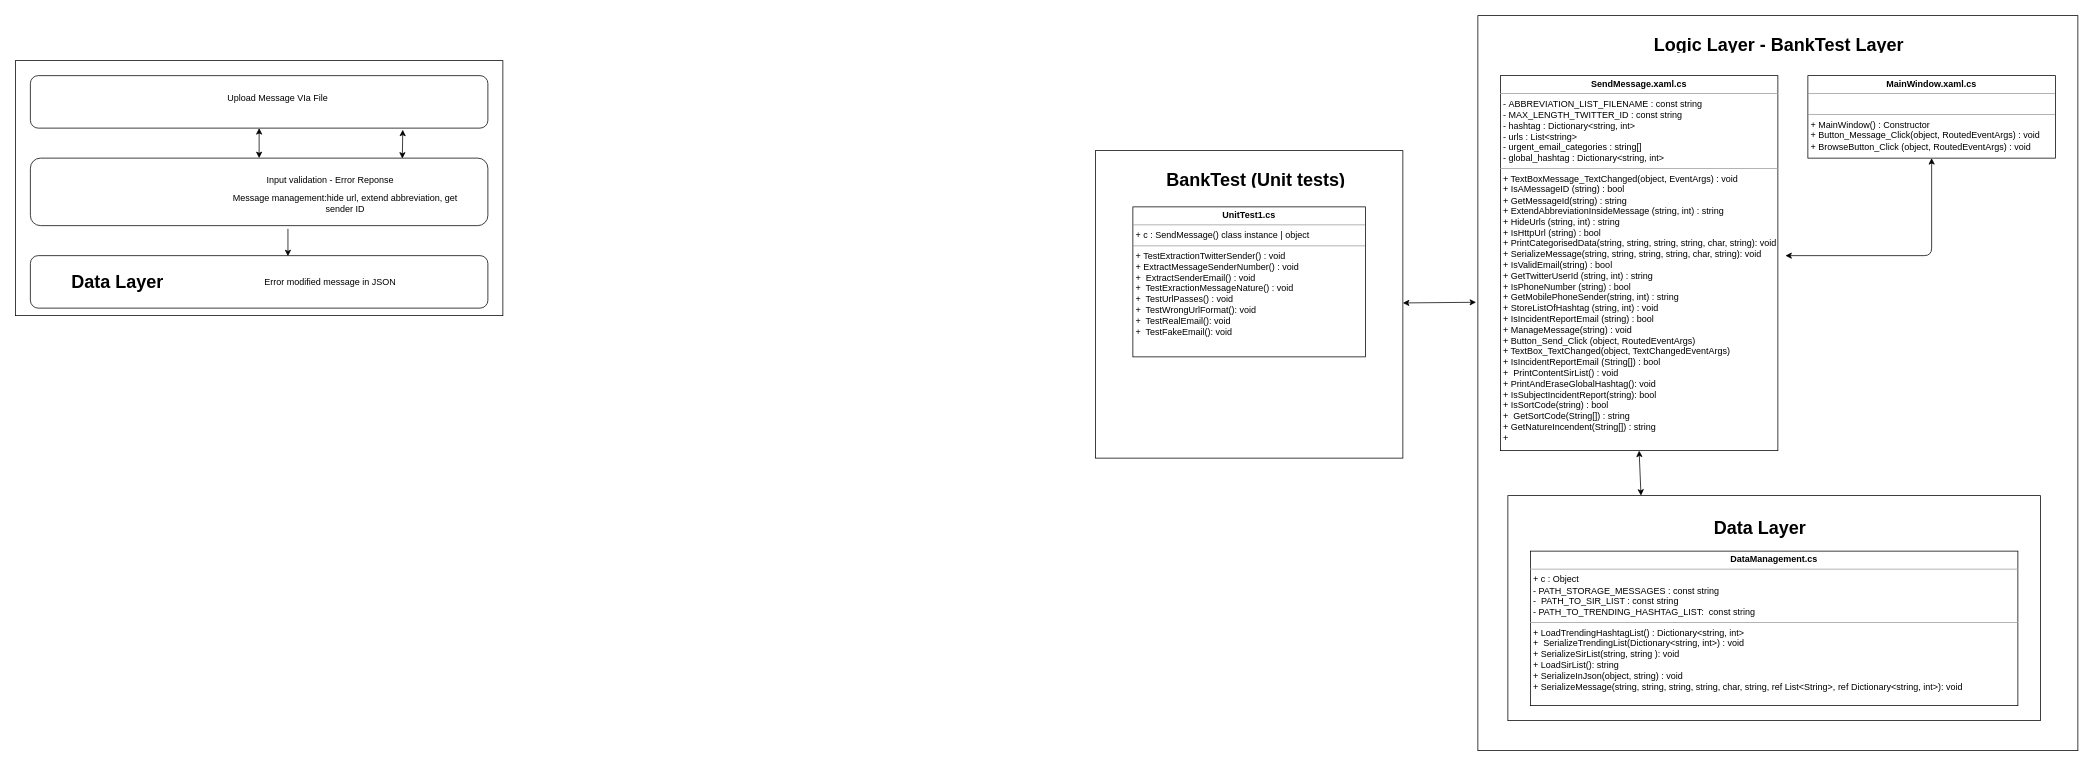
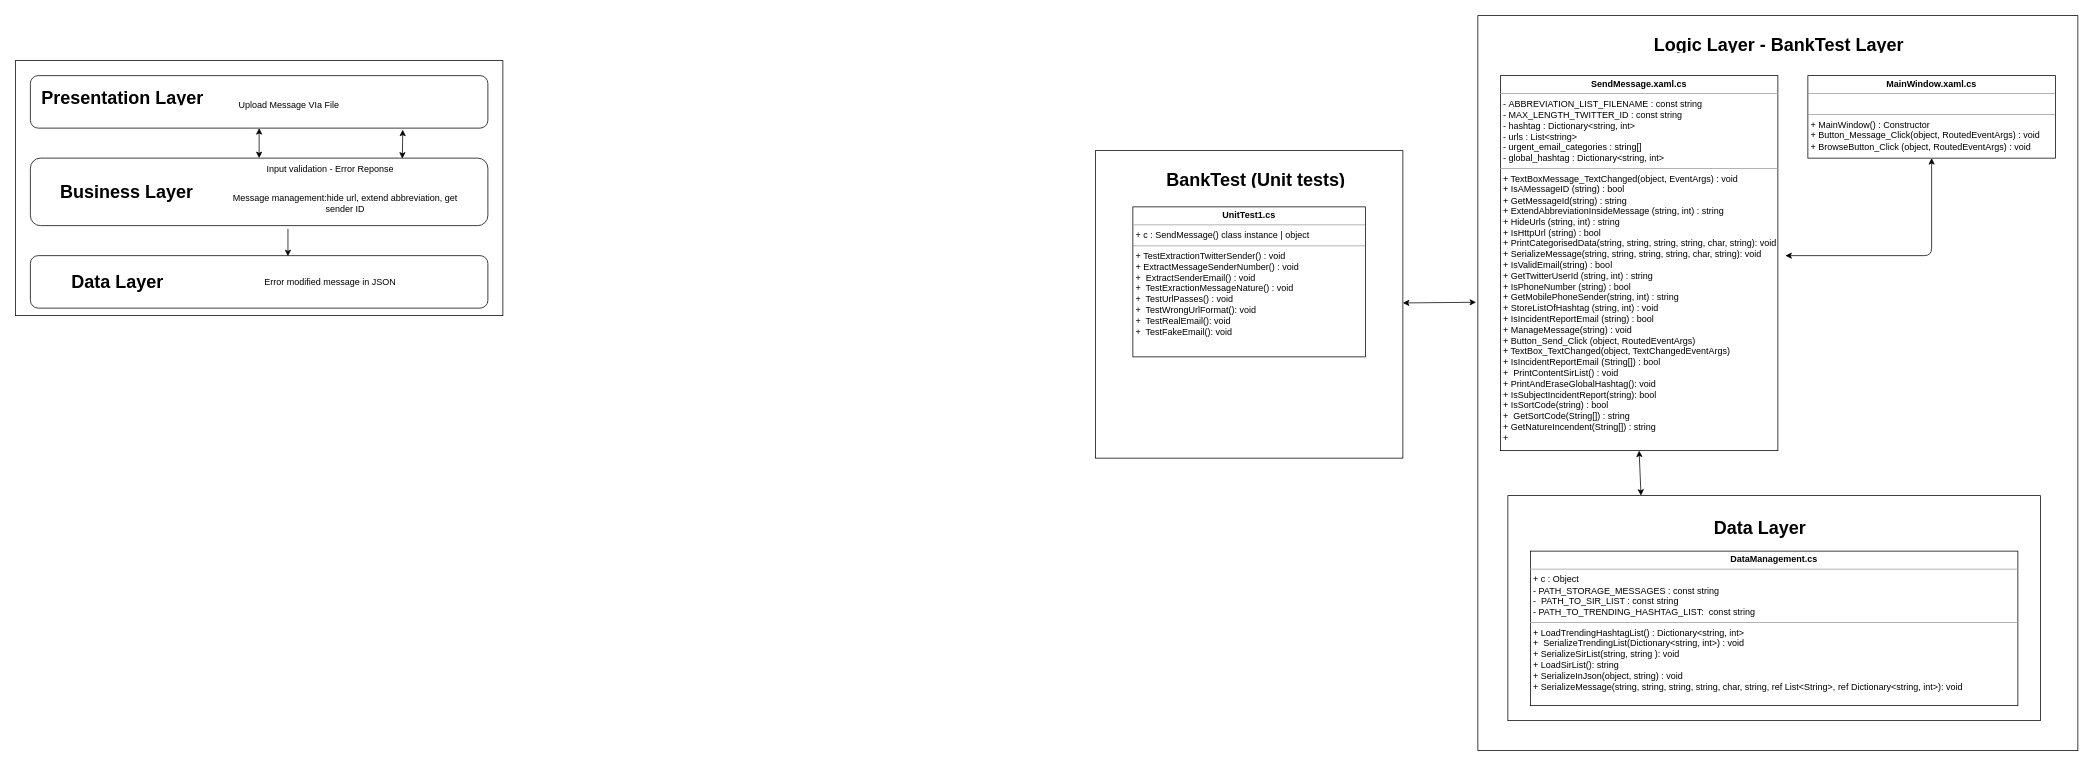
+ <mxCell id="6" value="&lt;h1&gt;Presentation Layer&lt;/h1&gt;&lt;p&gt;&lt;br&gt;&lt;/p&gt;" style="text;html=1;strokeColor=none;fillColor=none;spacing=5;spacingTop=-20;whiteSpace=wrap;overflow=hidden;rounded=0;" parent="1" vertex="1"><mxGeometry x="50" y="110" width="240" height="30" as="geometry" /></mxCell>
- <mxCell id="9" value="Upload Message VIa File" style="text;html=1;strokeColor=none;fillColor=none;align=center;verticalAlign=middle;whiteSpace=wrap;rounded=0;" parent="1" vertex="1"><mxGeometry x="290" y="120" width="160" height="20" as="geometry" /></mxCell>
+ <mxCell id="9" value="Upload Message VIa File" style="text;html=1;strokeColor=none;fillColor=none;align=center;verticalAlign=middle;whiteSpace=wrap;rounded=0;" parent="1" vertex="1"><mxGeometry x="305" y="130" width="160" height="20" as="geometry" /></mxCell>
- <mxCell id="10" value="Input validation - Error Reponse" style="text;html=1;strokeColor=none;fillColor=none;align=center;verticalAlign=middle;whiteSpace=wrap;rounded=0;" parent="1" vertex="1"><mxGeometry x="300" y="230" width="280" height="20" as="geometry" /></mxCell>
+ <mxCell id="10" value="Input validation - Error Reponse" style="text;html=1;strokeColor=none;fillColor=none;align=center;verticalAlign=middle;whiteSpace=wrap;rounded=0;" parent="1" vertex="1"><mxGeometry x="300" y="215" width="280" height="20" as="geometry" /></mxCell>
+ <mxCell id="7" value="&lt;h1&gt;Business Layer&lt;/h1&gt;" style="text;html=1;strokeColor=none;fillColor=none;spacing=5;spacingTop=-20;whiteSpace=wrap;overflow=hidden;rounded=0;" parent="1" vertex="1"><mxGeometry x="75" y="235" width="190" height="40" as="geometry" /></mxCell>
